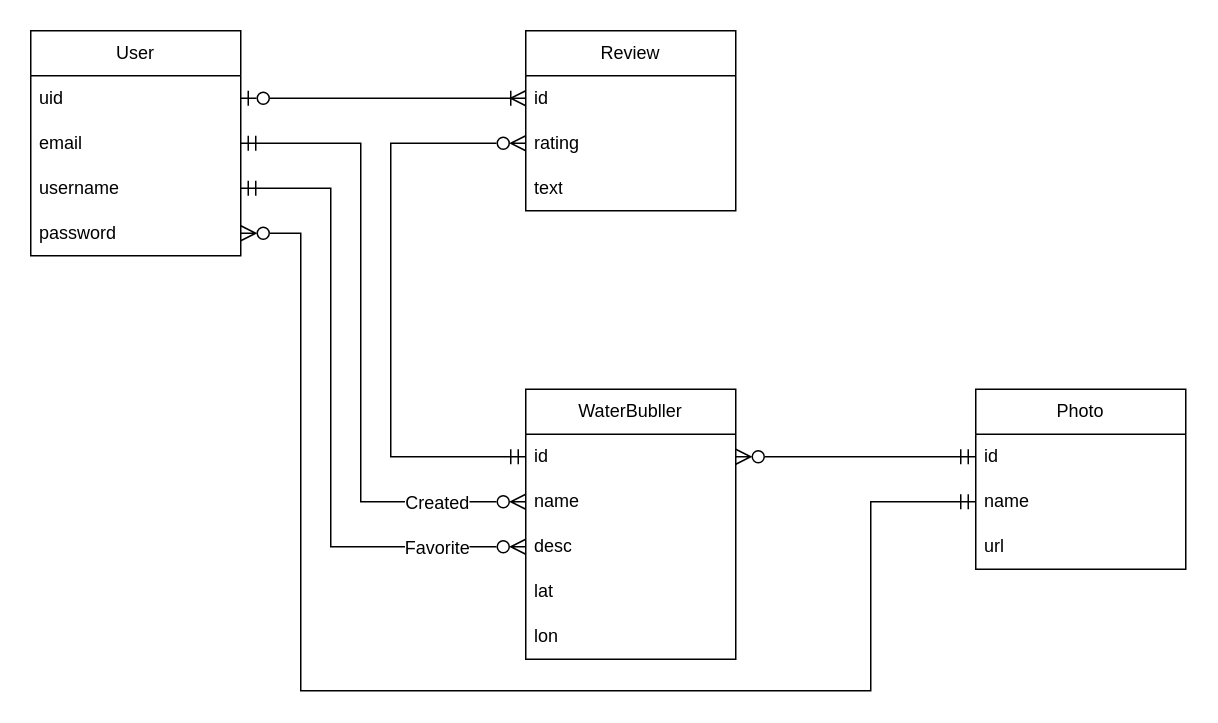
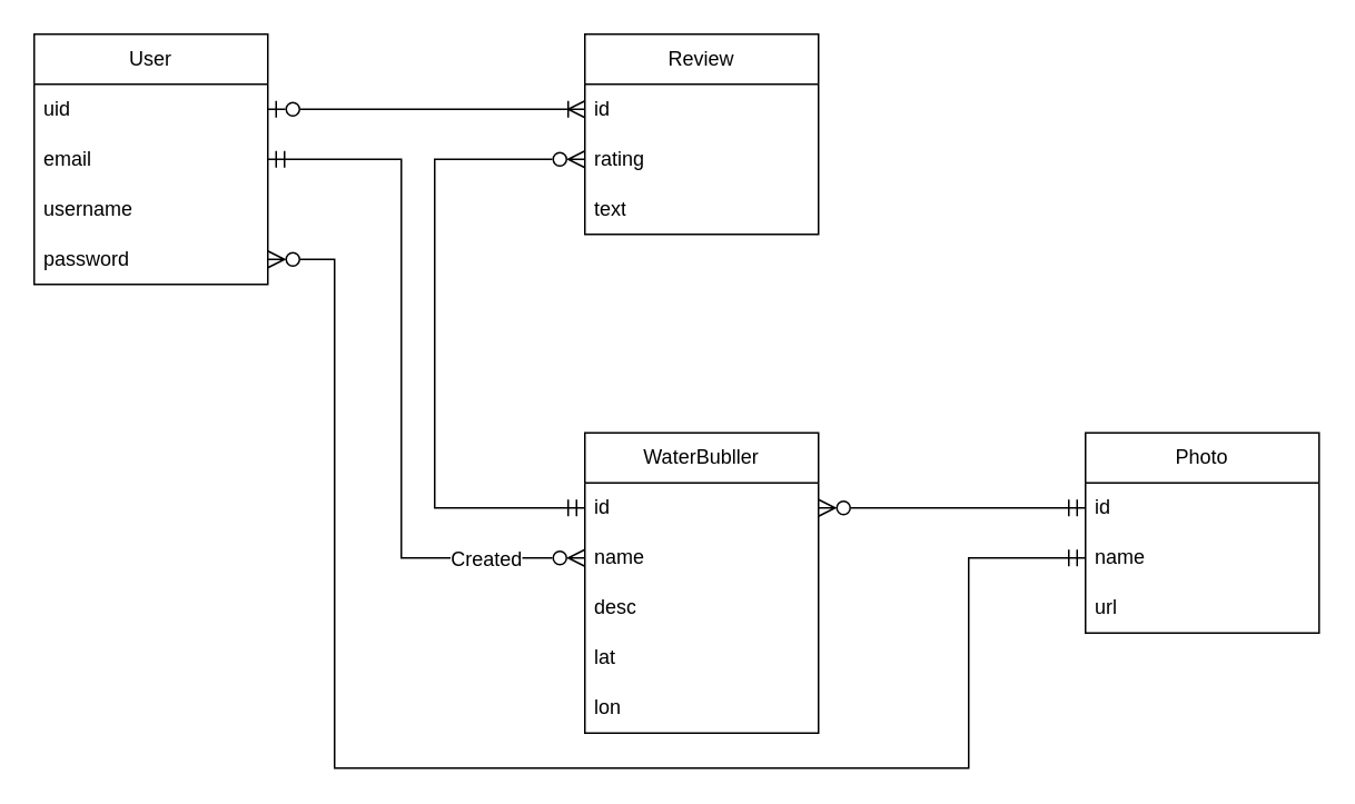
- <mxCell id="27" style="edgeStyle=none;rounded=0;html=1;exitX=1;exitY=0.5;exitDx=0;exitDy=0;entryX=0;entryY=0.5;entryDx=0;entryDy=0;startArrow=ERmandOne;startFill=0;endArrow=ERzeroToMany;endFill=0;startSize=8;endSize=8;" edge="1" parent="1" source="5" target="15"><mxGeometry relative="1" as="geometry"><Array as="points"><mxPoint x="220" y="125" /><mxPoint x="220" y="364" /></Array></mxGeometry></mxCell>
- <mxCell id="28" value="&lt;font style=&quot;font-size: 12px;&quot;&gt;Favorite&lt;/font&gt;" style="edgeLabel;html=1;align=center;verticalAlign=middle;resizable=0;points=[];" vertex="1" connectable="0" parent="27"><mxGeometry x="-0.801" y="1" relative="1" as="geometry"><mxPoint x="87" y="240" as="offset" /></mxGeometry></mxCell>
